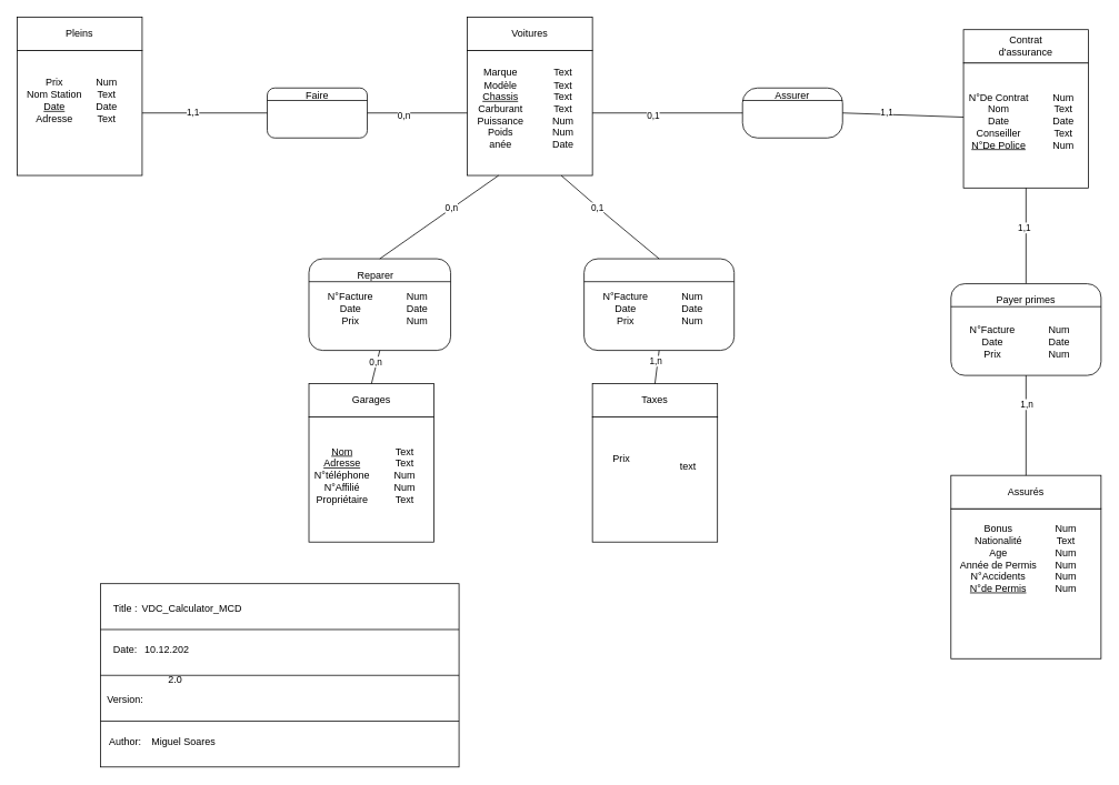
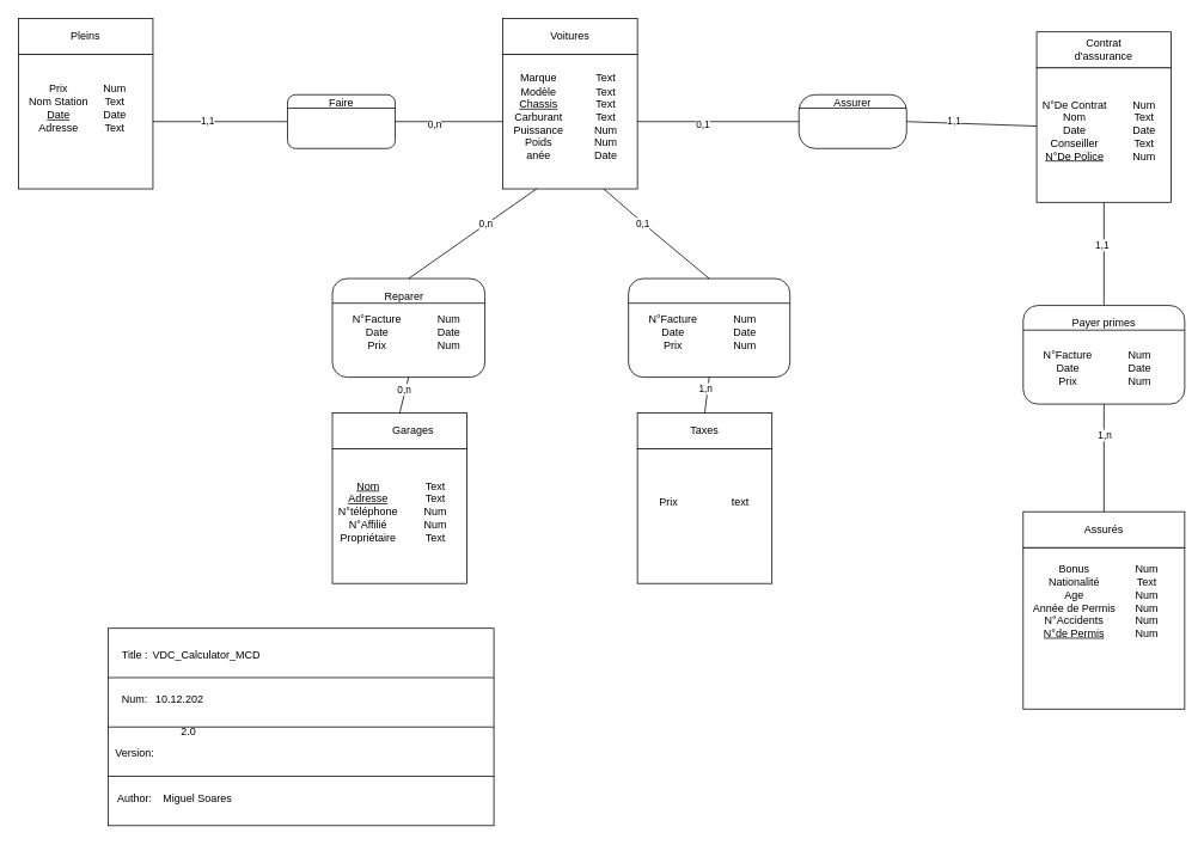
- <mxCell id="23" value="Garages" style="text;html=1;strokeColor=none;fillColor=none;align=center;verticalAlign=middle;whiteSpace=wrap;rounded=0;" parent="20" vertex="1"><mxGeometry x="55" y="10" width="40" height="20" as="geometry" /></mxCell>
+ <mxCell id="23" value="Garages" style="text;html=1;strokeColor=none;fillColor=none;align=center;verticalAlign=middle;whiteSpace=wrap;rounded=0;" parent="20" vertex="1"><mxGeometry x="70" y="10" width="40" height="20" as="geometry" /></mxCell>
- <mxCell id="12" value="Prix" style="text;html=1;strokeColor=none;fillColor=none;align=center;verticalAlign=middle;whiteSpace=wrap;rounded=0;" parent="8" vertex="1"><mxGeometry x="15" y="80" width="40" height="20" as="geometry" /></mxCell>
+ <mxCell id="12" value="Prix" style="text;html=1;strokeColor=none;fillColor=none;align=center;verticalAlign=middle;whiteSpace=wrap;rounded=0;" parent="8" vertex="1"><mxGeometry x="15" y="90" width="40" height="20" as="geometry" /></mxCell>
- <mxCell id="86" value="Date:" style="text;html=1;strokeColor=none;fillColor=none;align=center;verticalAlign=middle;whiteSpace=wrap;rounded=0;" parent="1" vertex="1"><mxGeometry x="130" y="770" width="40" height="20" as="geometry" /></mxCell>
+ <mxCell id="86" value="Num:" style="text;html=1;strokeColor=none;fillColor=none;align=center;verticalAlign=middle;whiteSpace=wrap;rounded=0;" parent="1" vertex="1"><mxGeometry x="130" y="770" width="40" height="20" as="geometry" /></mxCell>
